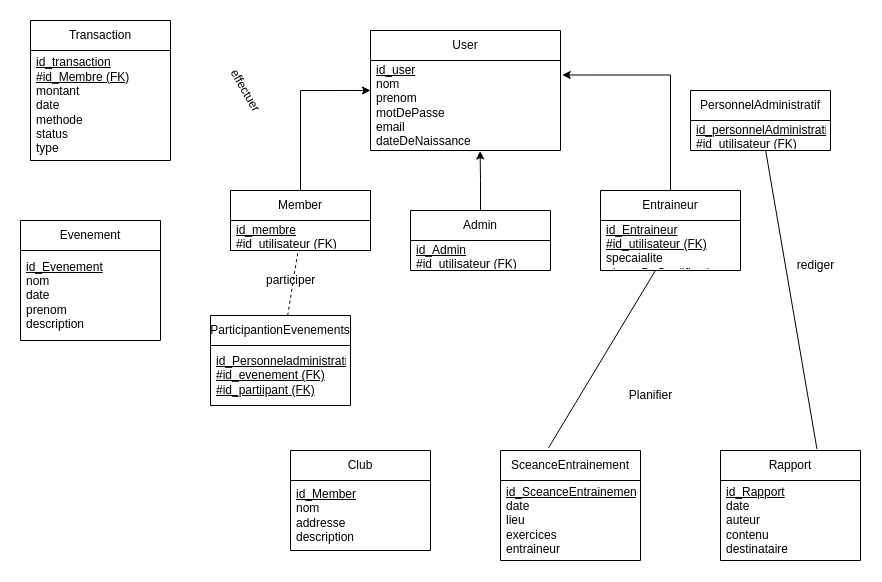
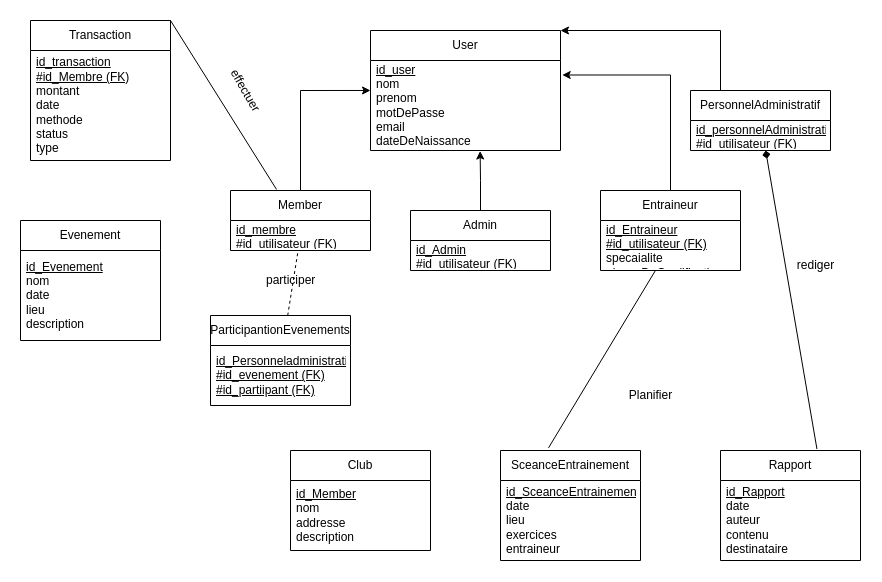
+ <mxCell id="8" style="edgeStyle=orthogonalEdgeStyle;rounded=0;orthogonalLoop=1;jettySize=auto;html=1;entryX=1;entryY=0;entryDx=0;entryDy=0;" parent="1" source="9" target="2" edge="1"><mxGeometry relative="1" as="geometry"><Array as="points"><mxPoint x="720" y="30" /></Array></mxGeometry></mxCell>
+ <mxCell id="29" value="" style="endArrow=none;html=1;rounded=0;entryX=1;entryY=0;entryDx=0;entryDy=0;exitX=0.329;exitY=-0.017;exitDx=0;exitDy=0;exitPerimeter=0;" parent="1" source="4" target="11" edge="1"><mxGeometry width="50" height="50" relative="1" as="geometry"><mxPoint x="320" y="210" as="sourcePoint" /><mxPoint x="370" y="160" as="targetPoint" /></mxGeometry></mxCell>
- <mxCell id="32" value="" style="endArrow=none;html=1;rounded=0;exitX=0.689;exitY=-0.013;exitDx=0;exitDy=0;exitPerimeter=0;" parent="1" source="13" target="9" edge="1"><mxGeometry width="50" height="50" relative="1" as="geometry"><mxPoint x="550" y="370" as="sourcePoint" /><mxPoint x="600" y="320" as="targetPoint" /></mxGeometry></mxCell>
+ <mxCell id="32" value="" style="endArrow=diamond;html=1;rounded=0;exitX=0.689;exitY=-0.013;exitDx=0;exitDy=0;exitPerimeter=0;" parent="1" source="13" target="9" edge="1"><mxGeometry width="50" height="50" relative="1" as="geometry"><mxPoint x="550" y="370" as="sourcePoint" /><mxPoint x="600" y="320" as="targetPoint" /></mxGeometry></mxCell>
- <mxCell id="25" value="&lt;u&gt;id_Evenement&lt;/u&gt;&lt;br&gt;nom&lt;br&gt;date&lt;br&gt;prenom&lt;br&gt;description" style="text;strokeColor=none;fillColor=none;align=left;verticalAlign=middle;spacingLeft=4;spacingRight=4;overflow=hidden;points=[[0,0.5],[1,0.5]];portConstraint=eastwest;rotatable=0;whiteSpace=wrap;html=1;" parent="24" vertex="1"><mxGeometry y="30" width="140" height="90" as="geometry" /></mxCell>
+ <mxCell id="25" value="&lt;u&gt;id_Evenement&lt;/u&gt;&lt;br&gt;nom&lt;br&gt;date&lt;br&gt;lieu&lt;br&gt;description" style="text;strokeColor=none;fillColor=none;align=left;verticalAlign=middle;spacingLeft=4;spacingRight=4;overflow=hidden;points=[[0,0.5],[1,0.5]];portConstraint=eastwest;rotatable=0;whiteSpace=wrap;html=1;" parent="24" vertex="1"><mxGeometry y="30" width="140" height="90" as="geometry" /></mxCell>
